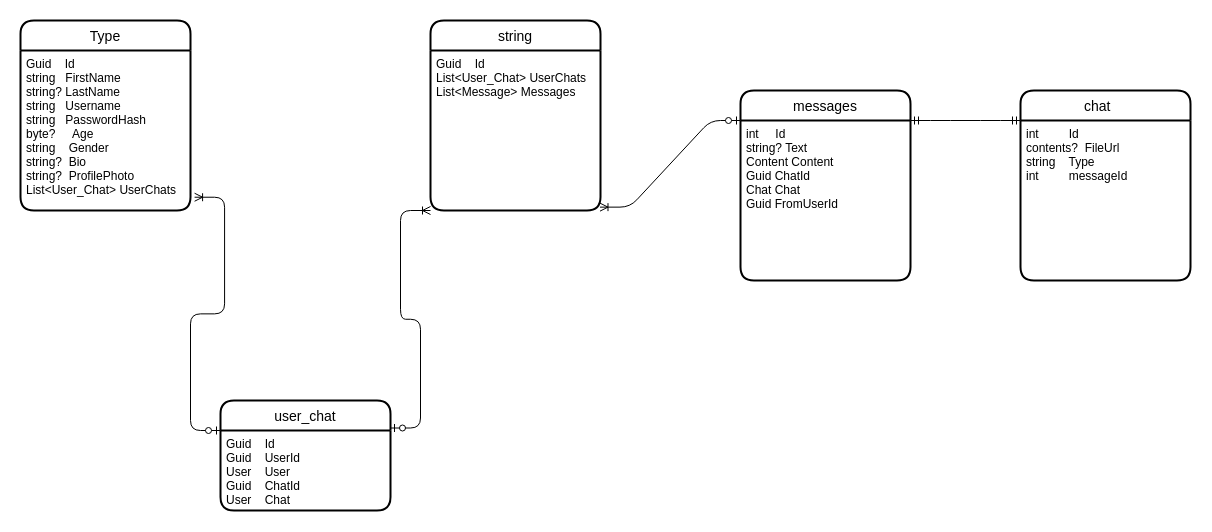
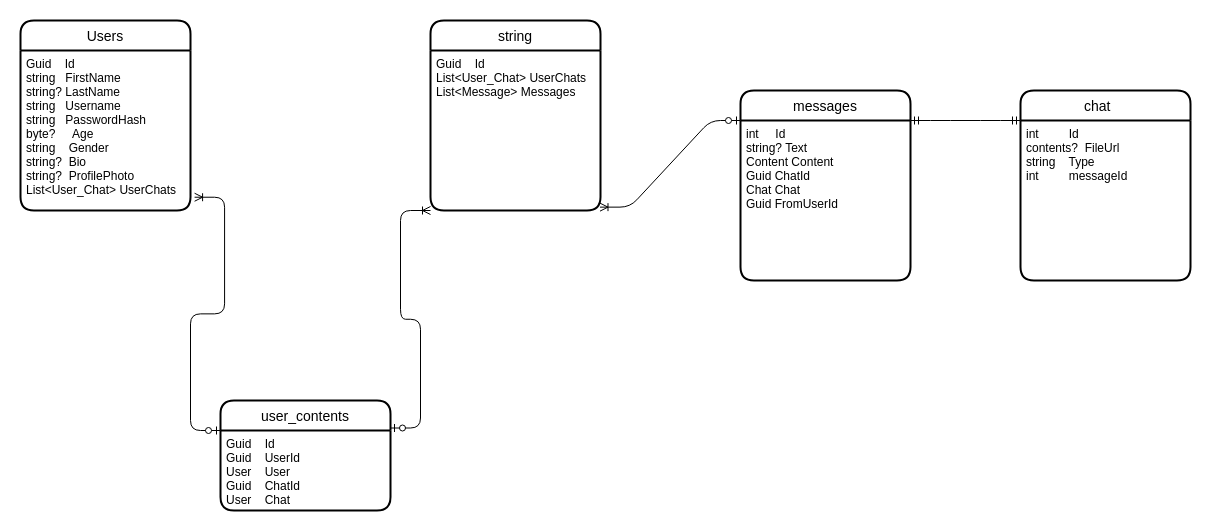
- <mxCell id="2" value="Type" style="swimlane;childLayout=stackLayout;horizontal=1;startSize=30;horizontalStack=0;rounded=1;fontSize=14;fontStyle=0;strokeWidth=2;resizeParent=0;resizeLast=1;shadow=0;dashed=0;align=center;" vertex="1" parent="1"><mxGeometry x="20" y="20" width="170" height="190" as="geometry" /></mxCell>
+ <mxCell id="2" value="Users" style="swimlane;childLayout=stackLayout;horizontal=1;startSize=30;horizontalStack=0;rounded=1;fontSize=14;fontStyle=0;strokeWidth=2;resizeParent=0;resizeLast=1;shadow=0;dashed=0;align=center;" vertex="1" parent="1"><mxGeometry x="20" y="20" width="170" height="190" as="geometry" /></mxCell>
- <mxCell id="6" value="user_chat" style="swimlane;childLayout=stackLayout;horizontal=1;startSize=30;horizontalStack=0;rounded=1;fontSize=14;fontStyle=0;strokeWidth=2;resizeParent=0;resizeLast=1;shadow=0;dashed=0;align=center;" vertex="1" parent="1"><mxGeometry x="220" y="400" width="170" height="110" as="geometry" /></mxCell>
+ <mxCell id="6" value="user_contents" style="swimlane;childLayout=stackLayout;horizontal=1;startSize=30;horizontalStack=0;rounded=1;fontSize=14;fontStyle=0;strokeWidth=2;resizeParent=0;resizeLast=1;shadow=0;dashed=0;align=center;" vertex="1" parent="1"><mxGeometry x="220" y="400" width="170" height="110" as="geometry" /></mxCell>
